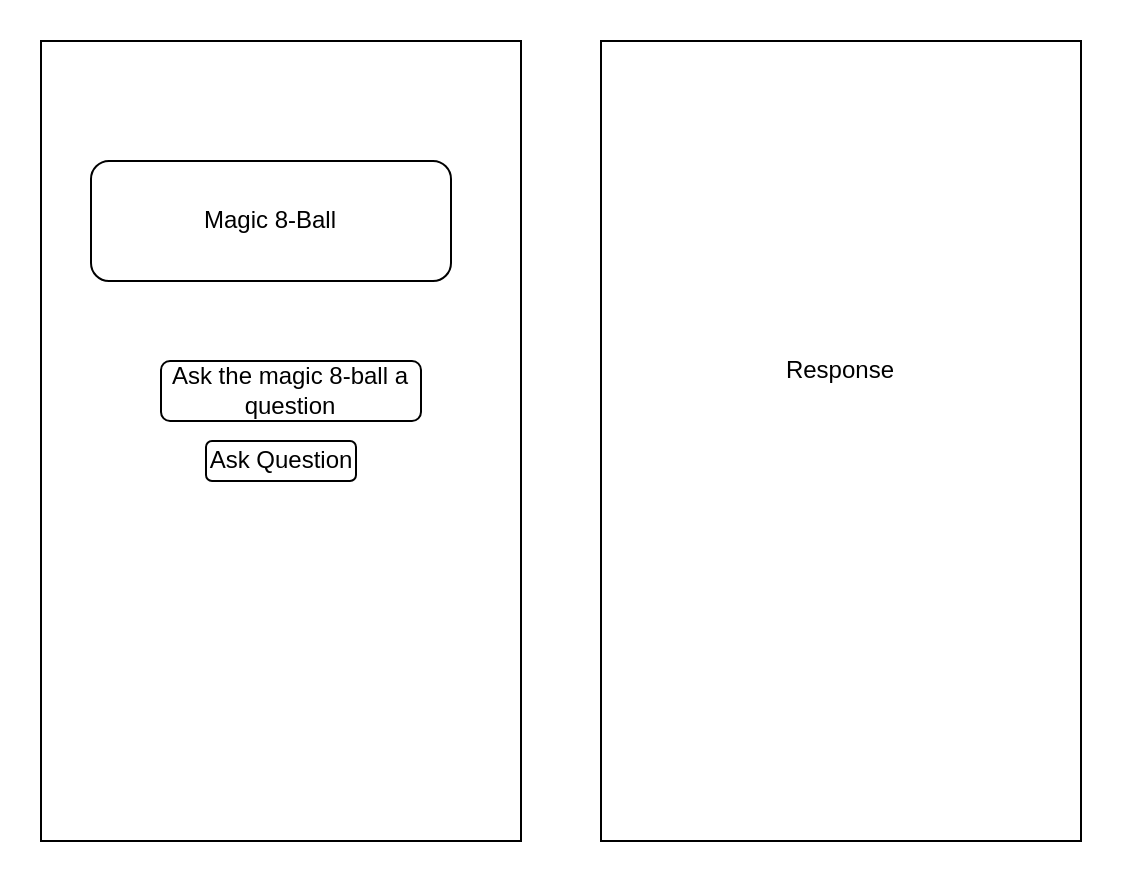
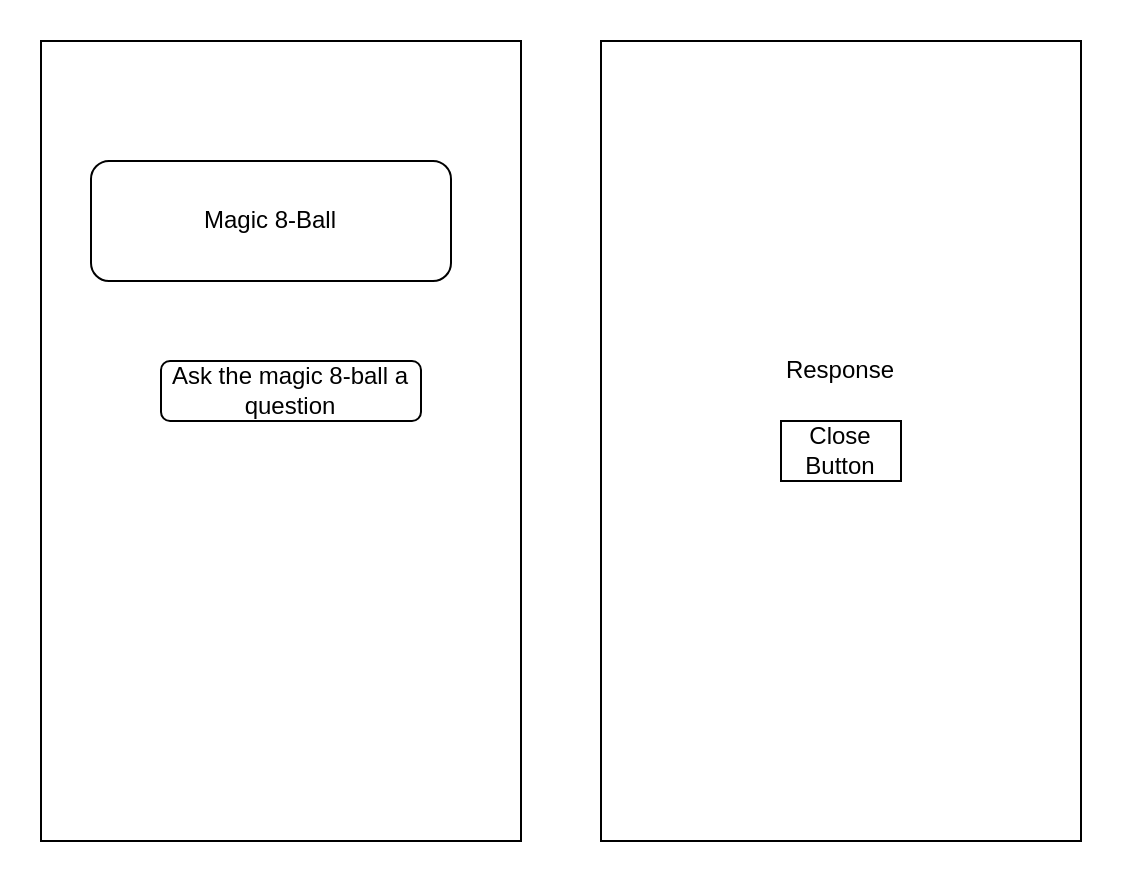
+ <mxCell id="8" value="Close Button" style="rounded=0;whiteSpace=wrap;html=1;" vertex="1" parent="1"><mxGeometry x="390" y="210" width="60" height="30" as="geometry" /></mxCell>
- <mxCell id="5" value="Ask Question" style="rounded=1;whiteSpace=wrap;html=1;" vertex="1" parent="1"><mxGeometry x="102.5" y="220" width="75" height="20" as="geometry" /></mxCell>
